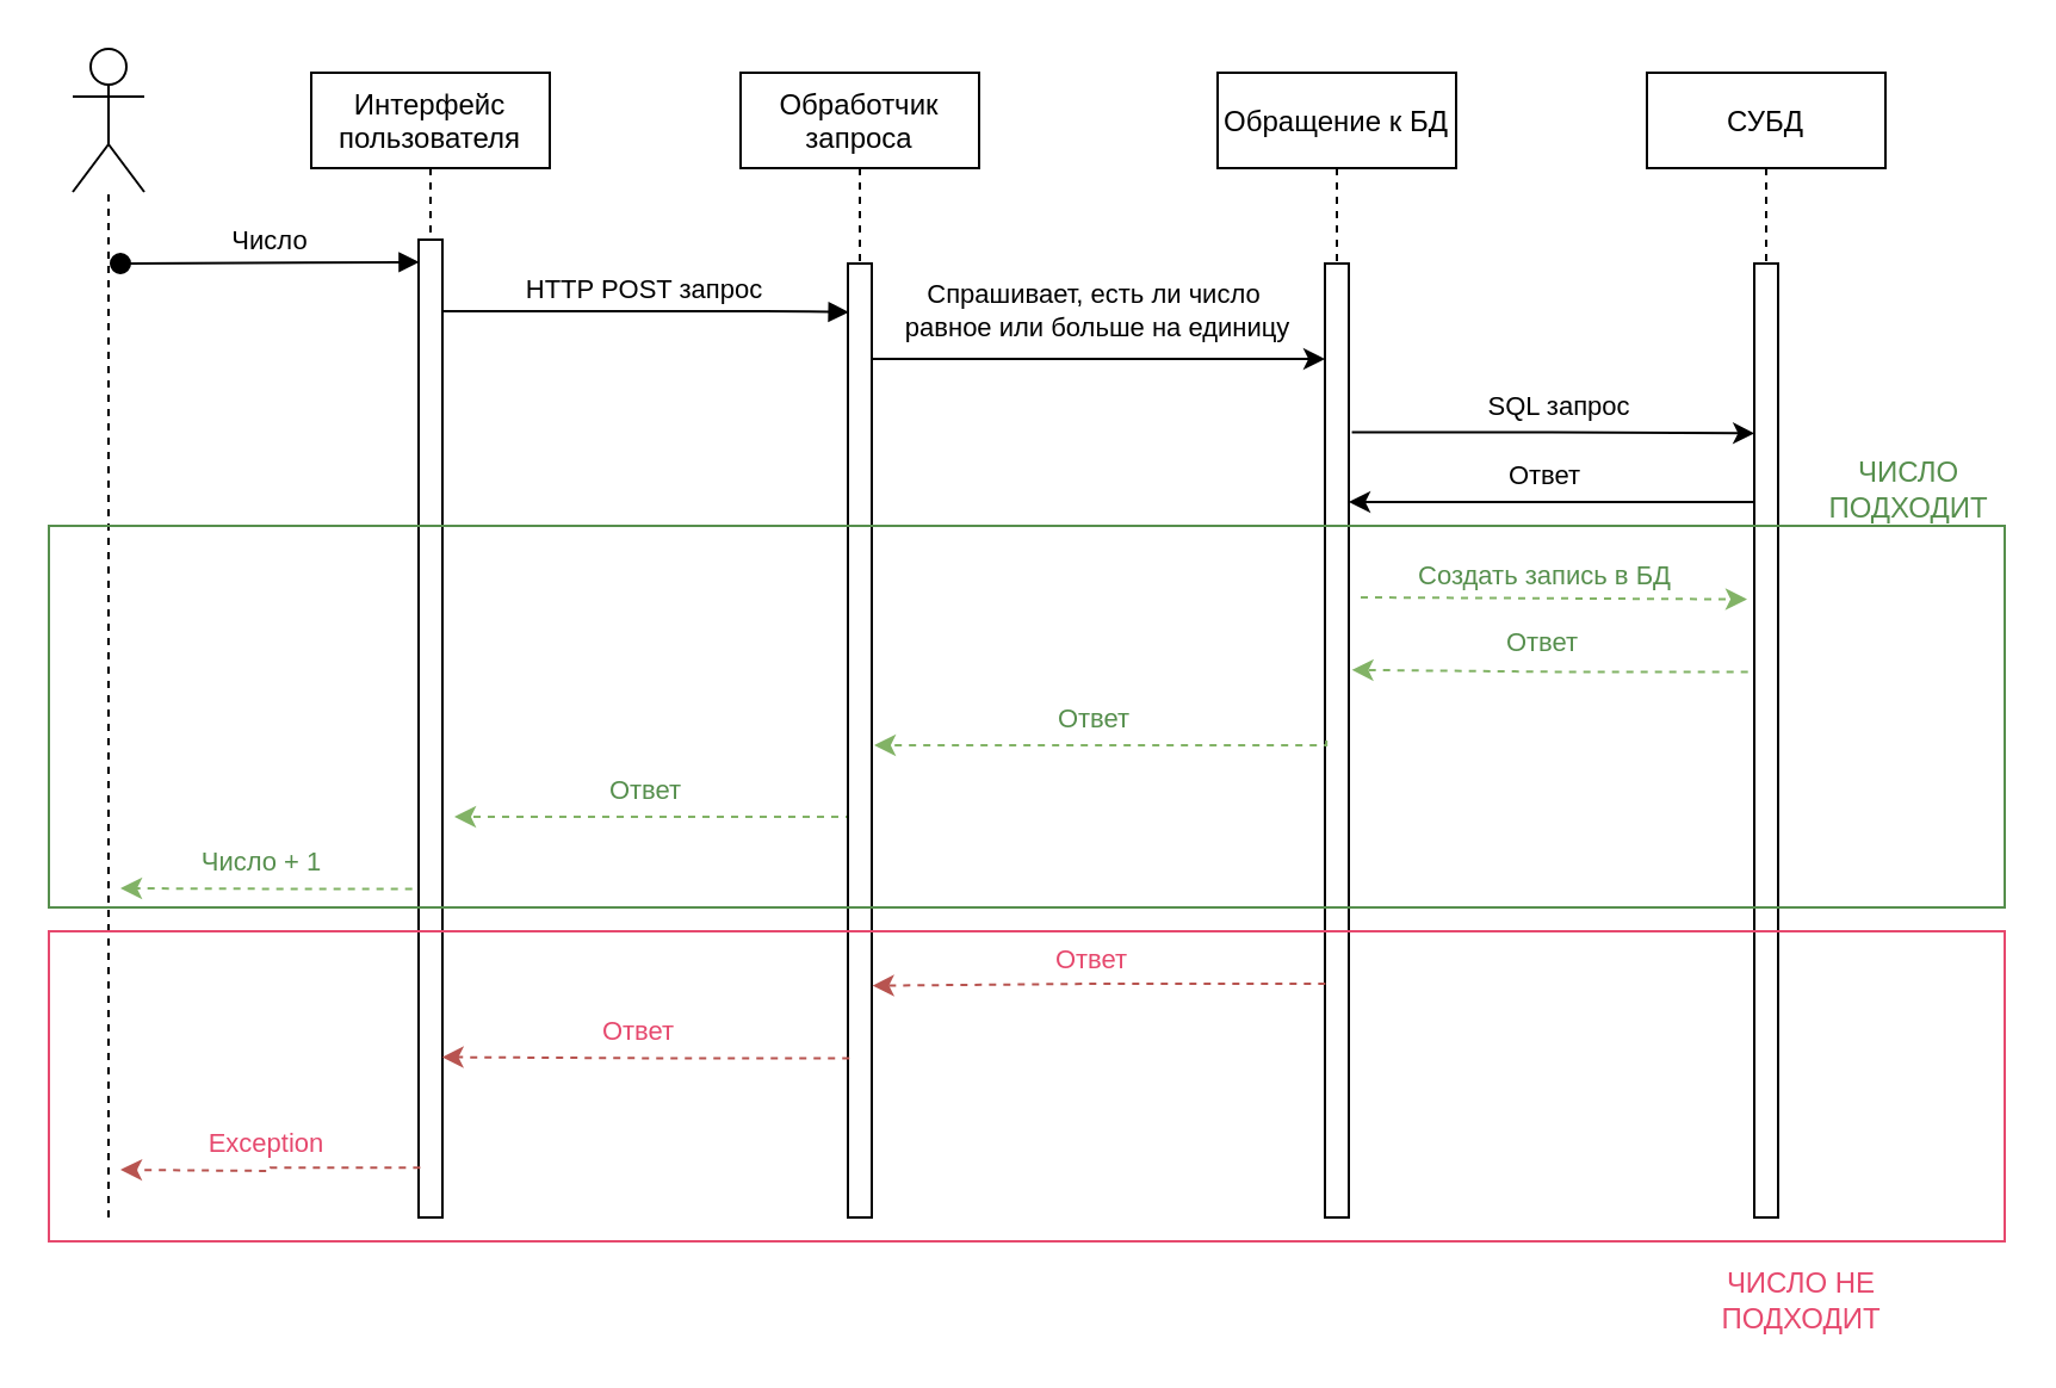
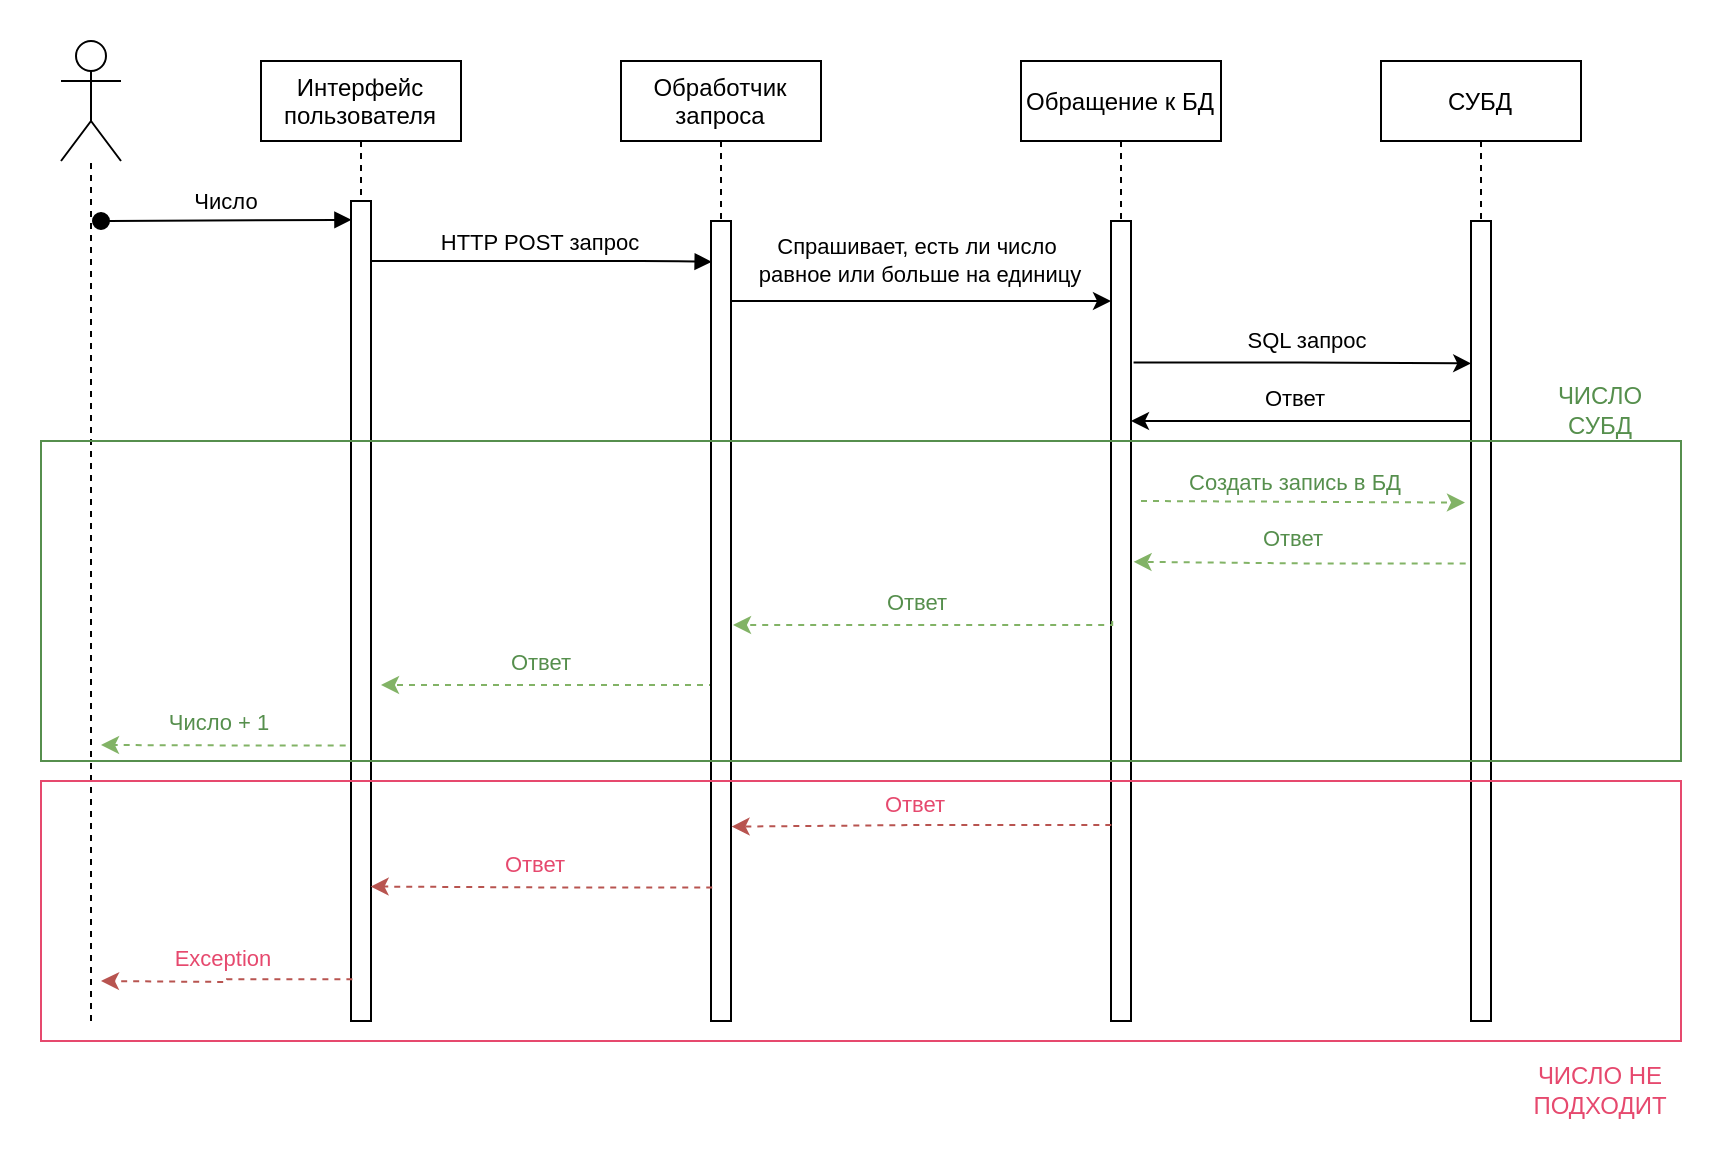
- <mxCell id="25" value="ЧИСЛО ПОДХОДИТ" style="text;html=1;strokeColor=none;fillColor=none;align=center;verticalAlign=middle;whiteSpace=wrap;rounded=0;dashed=1;fontColor=#568F4D;" vertex="1" parent="1"><mxGeometry x="770" y="190" width="60" height="30" as="geometry" /></mxCell>
+ <mxCell id="25" value="ЧИСЛО СУБД" style="text;html=1;strokeColor=none;fillColor=none;align=center;verticalAlign=middle;whiteSpace=wrap;rounded=0;dashed=1;fontColor=#568F4D;" vertex="1" parent="1"><mxGeometry x="770" y="190" width="60" height="30" as="geometry" /></mxCell>
- <mxCell id="29" value="ЧИСЛО НЕ ПОДХОДИТ" style="text;html=1;strokeColor=none;fillColor=none;align=center;verticalAlign=middle;whiteSpace=wrap;rounded=0;fontColor=#E6496E;" vertex="1" parent="1"><mxGeometry x="725" y="530" width="60" height="30" as="geometry" /></mxCell>
+ <mxCell id="29" value="ЧИСЛО НЕ ПОДХОДИТ" style="text;html=1;strokeColor=none;fillColor=none;align=center;verticalAlign=middle;whiteSpace=wrap;rounded=0;fontColor=#E6496E;" vertex="1" parent="1"><mxGeometry x="770" y="530" width="60" height="30" as="geometry" /></mxCell>
